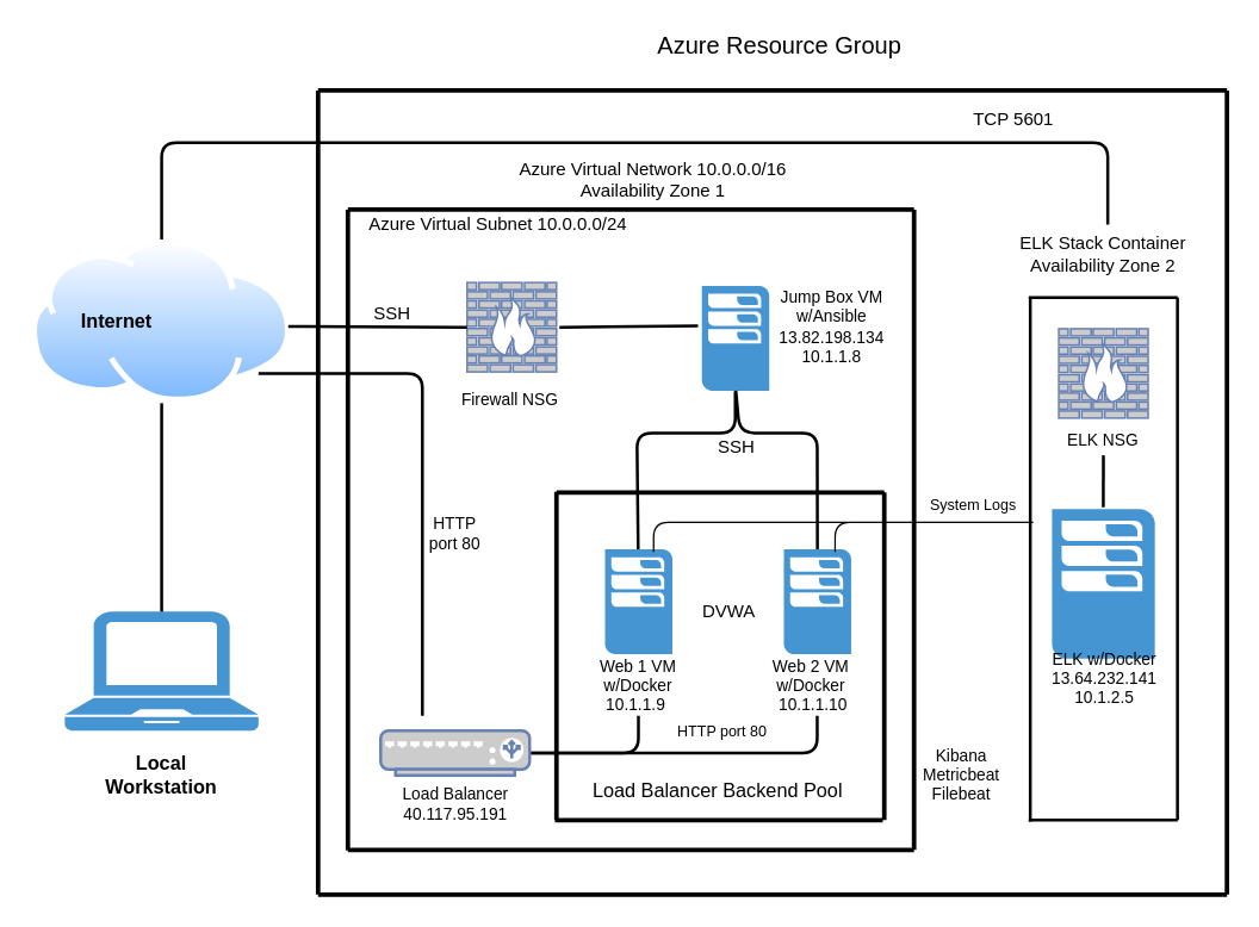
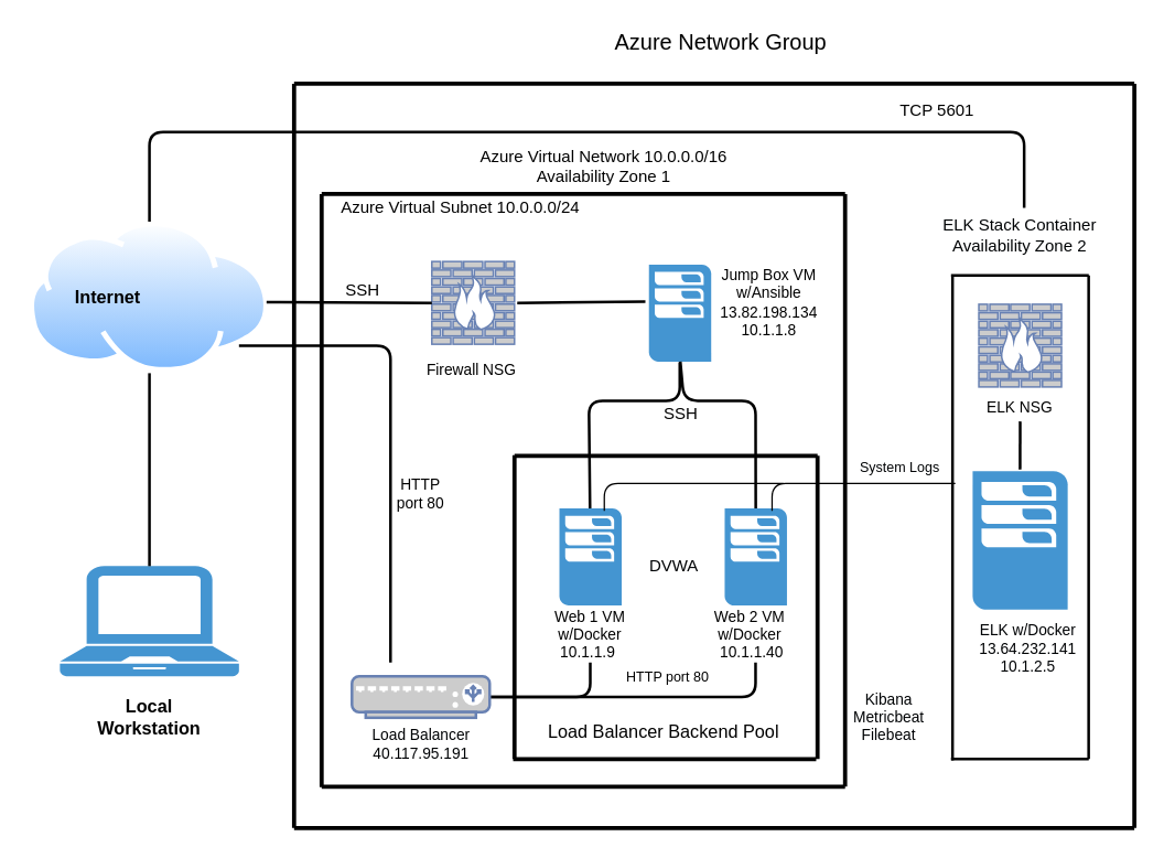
- <mxCell id="34" value="Azure Resource Group" style="text;html=1;strokeColor=none;fillColor=none;align=center;verticalAlign=middle;whiteSpace=wrap;rounded=0;fontSize=16;" vertex="1" parent="1"><mxGeometry x="438" y="20" width="169.8" height="20" as="geometry" /></mxCell>
+ <mxCell id="34" value="Azure Network Group" style="text;html=1;strokeColor=none;fillColor=none;align=center;verticalAlign=middle;whiteSpace=wrap;rounded=0;fontSize=16;" vertex="1" parent="1"><mxGeometry x="438" y="20" width="169.8" height="20" as="geometry" /></mxCell>
- <mxCell id="41" value="ELK w/Docker&lt;br style=&quot;font-size: 11px;&quot;&gt;13.64.232.141&lt;br style=&quot;font-size: 11px;&quot;&gt;10.1.2.5" style="text;html=1;strokeColor=none;fillColor=none;align=center;verticalAlign=middle;whiteSpace=wrap;rounded=0;fontSize=11;fontColor=#000305;" vertex="1" parent="1"><mxGeometry x="697.4" y="445" width="87.9" height="20" as="geometry" /></mxCell>
+ <mxCell id="41" value="ELK w/Docker&lt;br style=&quot;font-size: 11px;&quot;&gt;13.64.232.141&lt;br style=&quot;font-size: 11px;&quot;&gt;10.1.2.5" style="text;html=1;strokeColor=none;fillColor=none;align=center;verticalAlign=middle;whiteSpace=wrap;rounded=0;fontSize=11;fontColor=#000305;" vertex="1" parent="1"><mxGeometry x="702.4" y="460" width="87.9" height="20" as="geometry" /></mxCell>
- <mxCell id="51" value="Web 2 VM&lt;br&gt;w/Docker&lt;br&gt;&amp;nbsp;10.1.1.10" style="text;html=1;strokeColor=none;fillColor=none;align=center;verticalAlign=middle;whiteSpace=wrap;rounded=0;fontSize=11;" vertex="1" parent="1"><mxGeometry x="509" y="450" width="69.8" height="20" as="geometry" /></mxCell>
+ <mxCell id="51" value="Web 2 VM&lt;br&gt;w/Docker&lt;br&gt;&amp;nbsp;10.1.1.40" style="text;html=1;strokeColor=none;fillColor=none;align=center;verticalAlign=middle;whiteSpace=wrap;rounded=0;fontSize=11;" vertex="1" parent="1"><mxGeometry x="509" y="450" width="69.8" height="20" as="geometry" /></mxCell>
